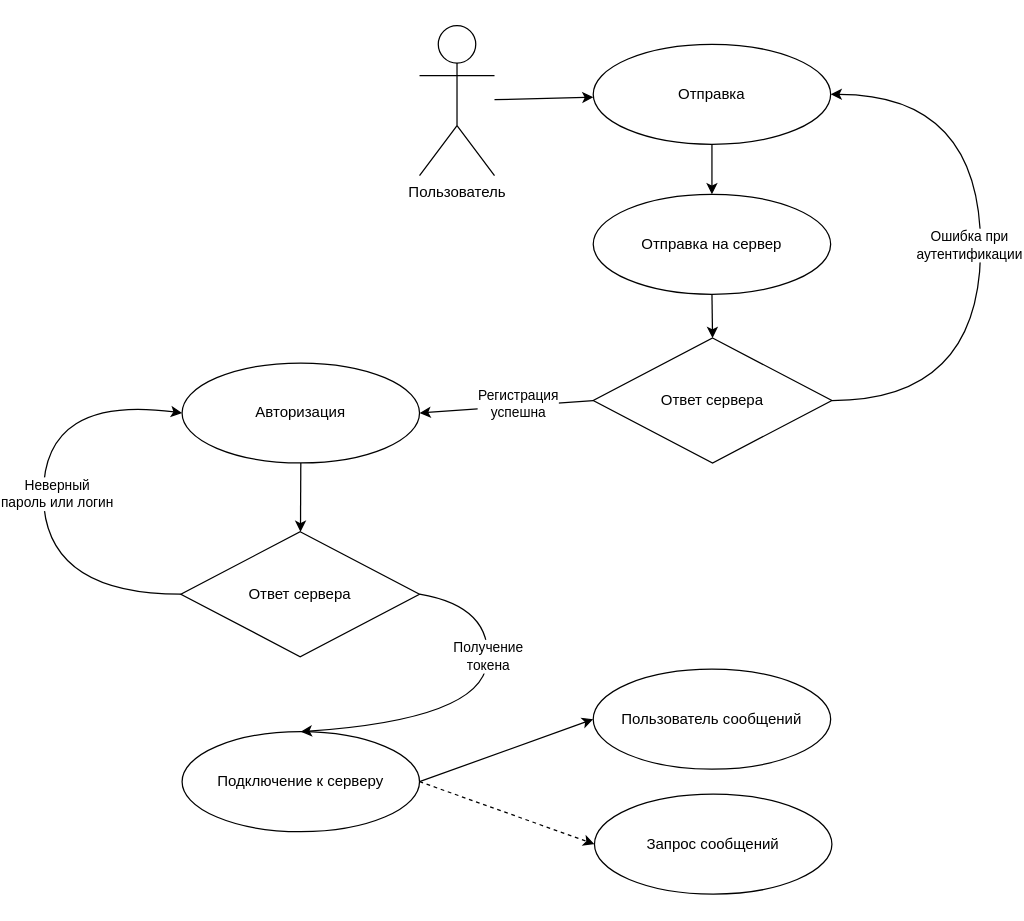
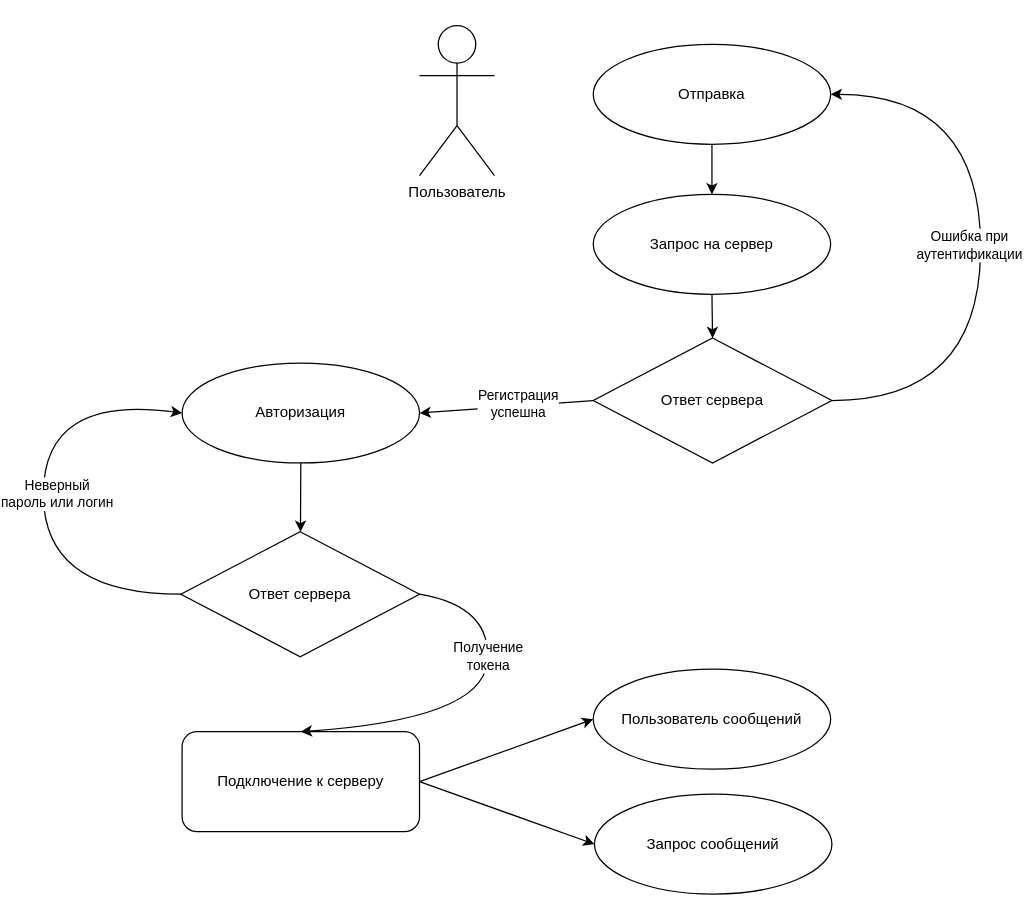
- <mxCell id="8" value="" style="endArrow=classic;html=1;" edge="1" parent="1" source="2" target="4"><mxGeometry width="50" height="50" relative="1" as="geometry"><mxPoint x="571" y="265" as="sourcePoint" /><mxPoint x="621" y="215" as="targetPoint" /></mxGeometry></mxCell>
- <mxCell id="9" value="Отправка на сервер" style="ellipse;whiteSpace=wrap;html=1;" vertex="1" parent="1"><mxGeometry x="460" y="155" width="190" height="80" as="geometry" /></mxCell>
+ <mxCell id="9" value="Запрос на сервер" style="ellipse;whiteSpace=wrap;html=1;" vertex="1" parent="1"><mxGeometry x="460" y="155" width="190" height="80" as="geometry" /></mxCell>
- <mxCell id="3" value="Подключение к серверу" style="ellipse;whiteSpace=wrap;html=1;" vertex="1" parent="1"><mxGeometry x="131" y="585" width="190" height="80" as="geometry" /></mxCell>
+ <mxCell id="3" value="Подключение к серверу" style="whiteSpace=wrap;html=1;rounded=1;" vertex="1" parent="1"><mxGeometry x="131" y="585" width="190" height="80" as="geometry" /></mxCell>
- <mxCell id="18" value="" style="endArrow=classic;html=1;exitX=1;exitY=0.5;exitDx=0;exitDy=0;entryX=0;entryY=0.5;entryDx=0;entryDy=0;dashed=1;" edge="1" parent="1" source="3" target="6"><mxGeometry width="50" height="50" relative="1" as="geometry"><mxPoint x="541" y="645" as="sourcePoint" /><mxPoint x="591" y="595" as="targetPoint" /></mxGeometry></mxCell>
+ <mxCell id="18" value="" style="endArrow=classic;html=1;exitX=1;exitY=0.5;exitDx=0;exitDy=0;entryX=0;entryY=0.5;entryDx=0;entryDy=0;" edge="1" parent="1" source="3" target="6"><mxGeometry width="50" height="50" relative="1" as="geometry"><mxPoint x="541" y="645" as="sourcePoint" /><mxPoint x="591" y="595" as="targetPoint" /></mxGeometry></mxCell>
